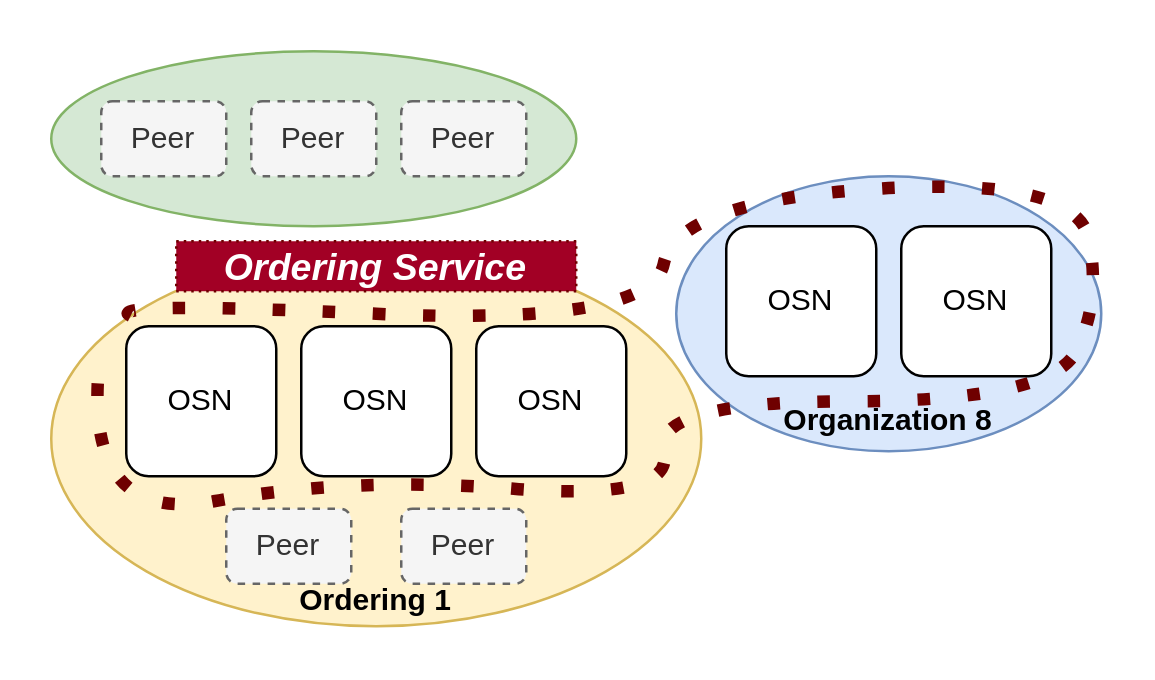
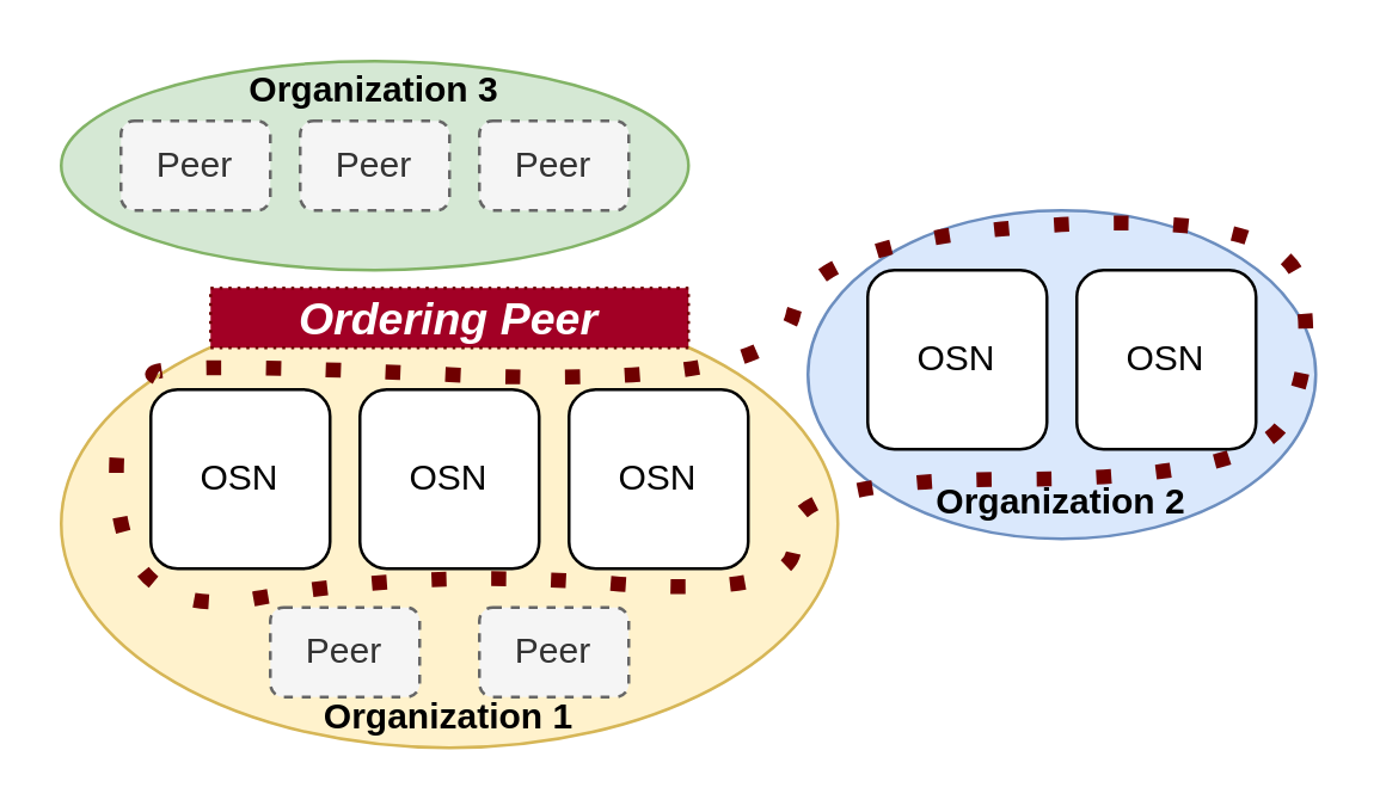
+ <mxCell id="13" value="Organization 3" style="text;html=1;strokeColor=none;fillColor=none;align=center;verticalAlign=middle;whiteSpace=wrap;rounded=0;fontStyle=1" vertex="1" parent="1"><mxGeometry x="75" y="20" width="100" height="20" as="geometry" /></mxCell>
- <mxCell id="19" value="&lt;font style=&quot;font-size: 15px&quot;&gt;Ordering Service&lt;/font&gt;" style="text;html=1;strokeColor=#6F0000;fillColor=#a20025;align=center;verticalAlign=middle;whiteSpace=wrap;rounded=0;dashed=1;dashPattern=1 2;fontStyle=3;fontColor=#ffffff;" vertex="1" parent="1"><mxGeometry x="70" y="96" width="160" height="20" as="geometry" /></mxCell>
+ <mxCell id="19" value="&lt;font style=&quot;font-size: 15px&quot;&gt;Ordering Peer&lt;/font&gt;" style="text;html=1;strokeColor=#6F0000;fillColor=#a20025;align=center;verticalAlign=middle;whiteSpace=wrap;rounded=0;dashed=1;dashPattern=1 2;fontStyle=3;fontColor=#ffffff;" vertex="1" parent="1"><mxGeometry x="70" y="96" width="160" height="20" as="geometry" /></mxCell>
- <mxCell id="8" value="Organization 8" style="text;html=1;strokeColor=none;fillColor=none;align=center;verticalAlign=middle;whiteSpace=wrap;rounded=0;fontStyle=1" vertex="1" parent="1"><mxGeometry x="305" y="158" width="100" height="20" as="geometry" /></mxCell>
+ <mxCell id="8" value="Organization 2" style="text;html=1;strokeColor=none;fillColor=none;align=center;verticalAlign=middle;whiteSpace=wrap;rounded=0;fontStyle=1" vertex="1" parent="1"><mxGeometry x="305" y="158" width="100" height="20" as="geometry" /></mxCell>
- <mxCell id="3" value="Ordering 1" style="text;html=1;strokeColor=none;fillColor=none;align=center;verticalAlign=middle;whiteSpace=wrap;rounded=0;fontStyle=1" vertex="1" parent="1"><mxGeometry x="100" y="230" width="100" height="20" as="geometry" /></mxCell>
+ <mxCell id="3" value="Organization 1" style="text;html=1;strokeColor=none;fillColor=none;align=center;verticalAlign=middle;whiteSpace=wrap;rounded=0;fontStyle=1" vertex="1" parent="1"><mxGeometry x="100" y="230" width="100" height="20" as="geometry" /></mxCell>
